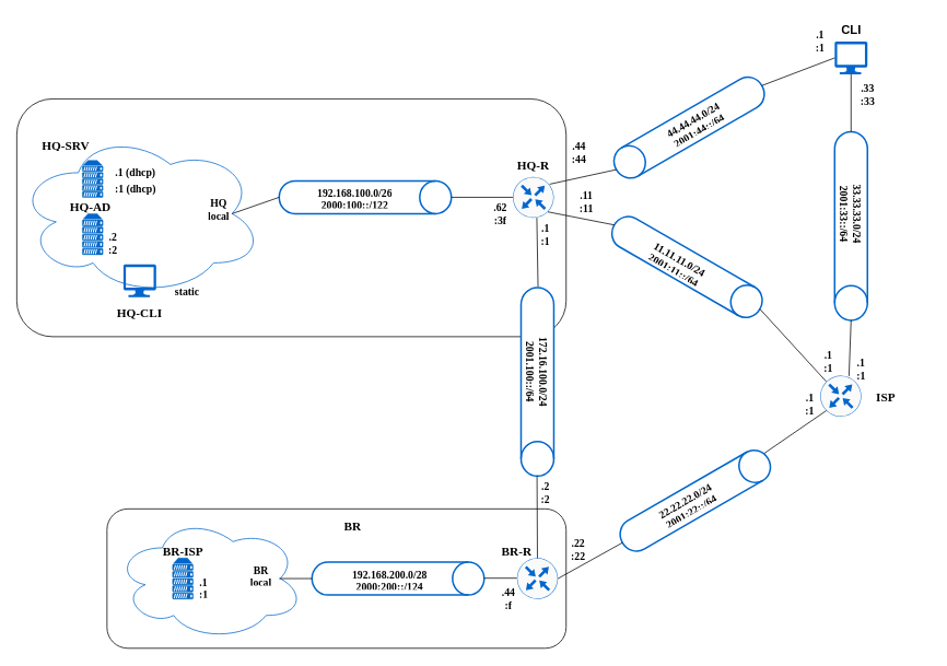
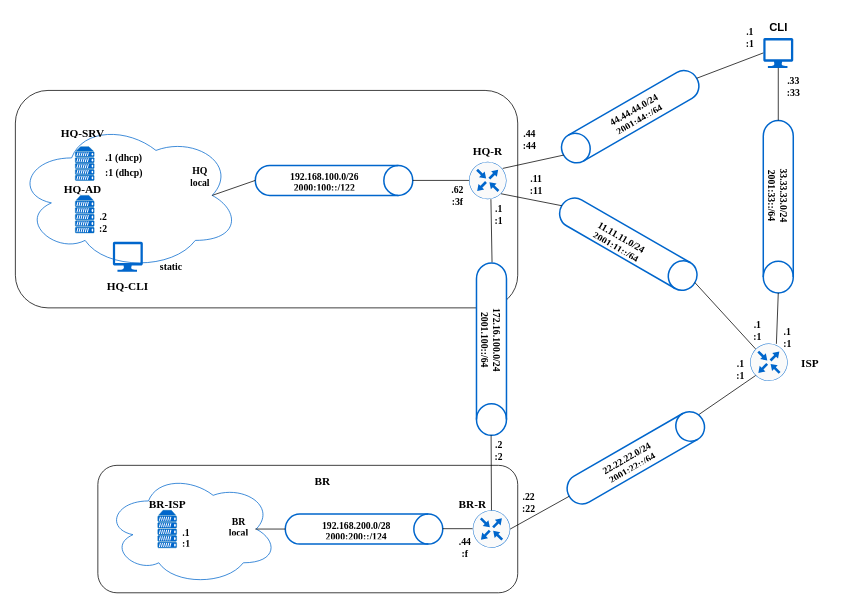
- <mxCell id="7" value="HQ-SRV" style="text;html=1;strokeColor=none;fillColor=none;align=center;verticalAlign=middle;whiteSpace=wrap;overflow=hidden;fontFamily=Lucida Console;fontSize=15;fontStyle=1" parent="1" vertex="1"><mxGeometry x="40" y="165" width="80" height="20" as="geometry" /></mxCell>
+ <mxCell id="7" value="HQ-SRV" style="text;html=1;strokeColor=none;fillColor=none;align=center;verticalAlign=middle;whiteSpace=wrap;overflow=hidden;fontFamily=Lucida Console;fontSize=15;fontStyle=1" parent="1" vertex="1"><mxGeometry x="70" y="165" width="80" height="20" as="geometry" /></mxCell>
- <mxCell id="13" value="HQ&lt;div style=&quot;font-size: 13px;&quot;&gt;local&lt;/div&gt;" style="text;html=1;strokeColor=none;fillColor=none;align=center;verticalAlign=middle;whiteSpace=wrap;overflow=hidden;fontFamily=Lucida Console;fontSize=13;fontStyle=1" parent="1" vertex="1"><mxGeometry x="240" y="235" width="52.5" height="40" as="geometry" /></mxCell>
+ <mxCell id="13" value="HQ&lt;div style=&quot;font-size: 13px;&quot;&gt;local&lt;/div&gt;" style="text;html=1;strokeColor=none;fillColor=none;align=center;verticalAlign=middle;whiteSpace=wrap;overflow=hidden;fontFamily=Lucida Console;fontSize=13;fontStyle=1" parent="1" vertex="1"><mxGeometry x="240" y="215" width="52.5" height="40" as="geometry" /></mxCell>
